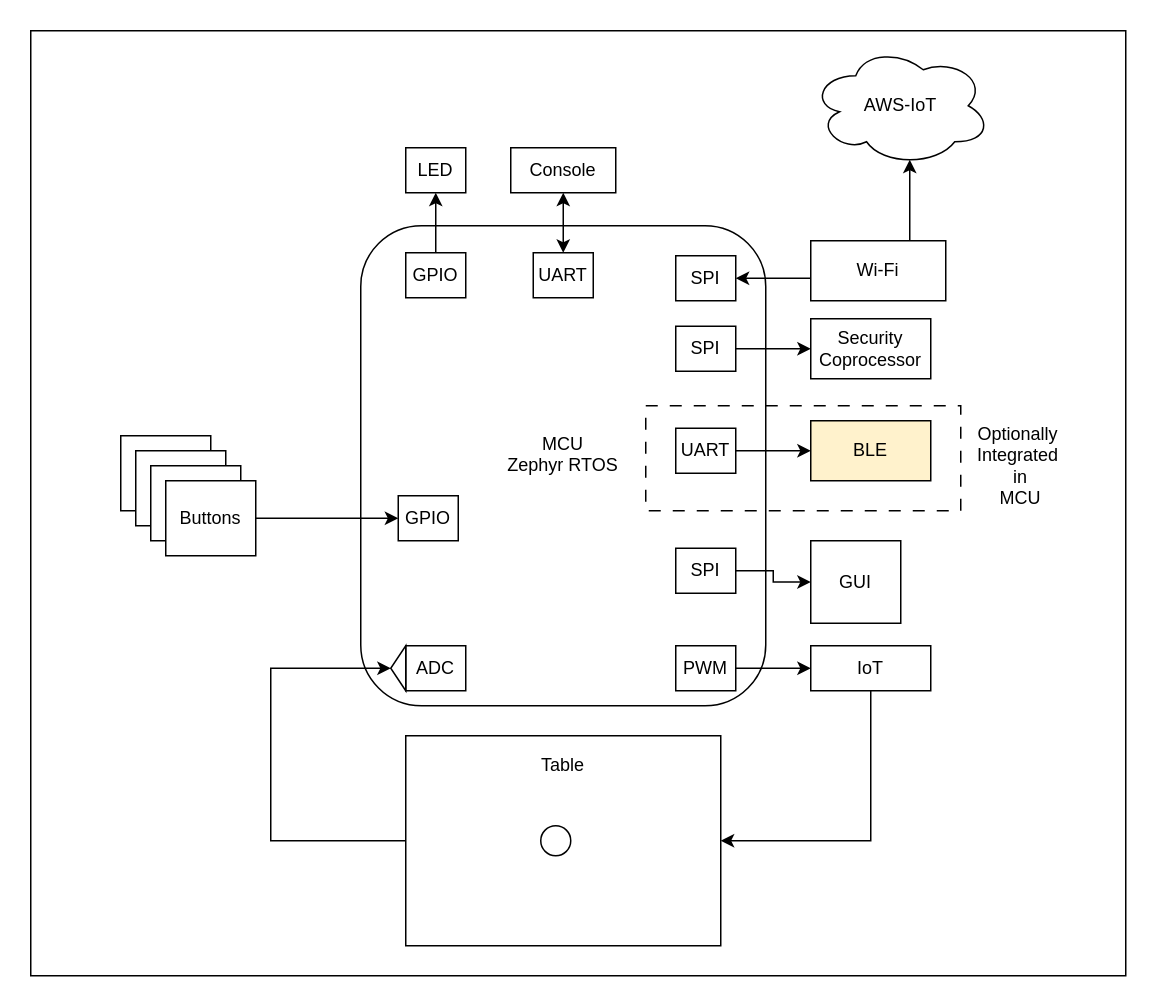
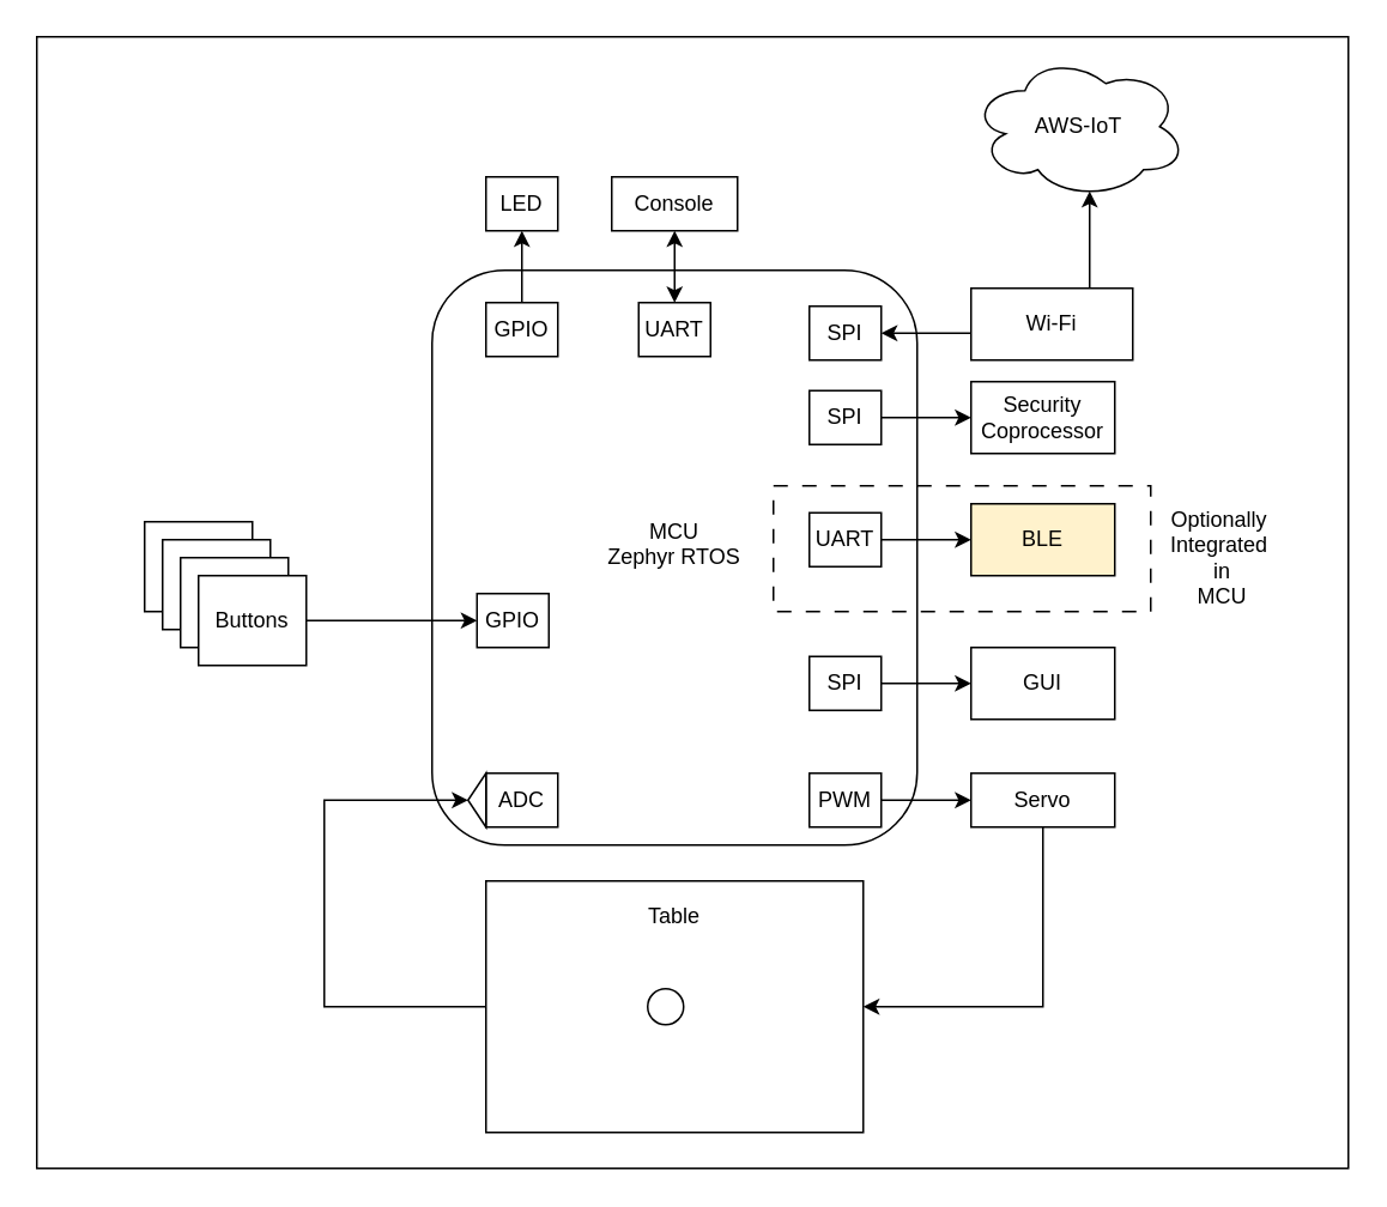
- <mxCell id="25" value="GUI" style="rounded=0;whiteSpace=wrap;html=1;" vertex="1" parent="1"><mxGeometry x="540" y="360" width="60" height="55" as="geometry" /></mxCell>
+ <mxCell id="25" value="GUI" style="rounded=0;whiteSpace=wrap;html=1;" vertex="1" parent="1"><mxGeometry x="540" y="360" width="80" height="40" as="geometry" /></mxCell>
- <mxCell id="15" value="IoT" style="rounded=0;whiteSpace=wrap;html=1;" vertex="1" parent="1"><mxGeometry x="540" y="430" width="80" height="30" as="geometry" /></mxCell>
+ <mxCell id="15" value="Servo" style="rounded=0;whiteSpace=wrap;html=1;" vertex="1" parent="1"><mxGeometry x="540" y="430" width="80" height="30" as="geometry" /></mxCell>
